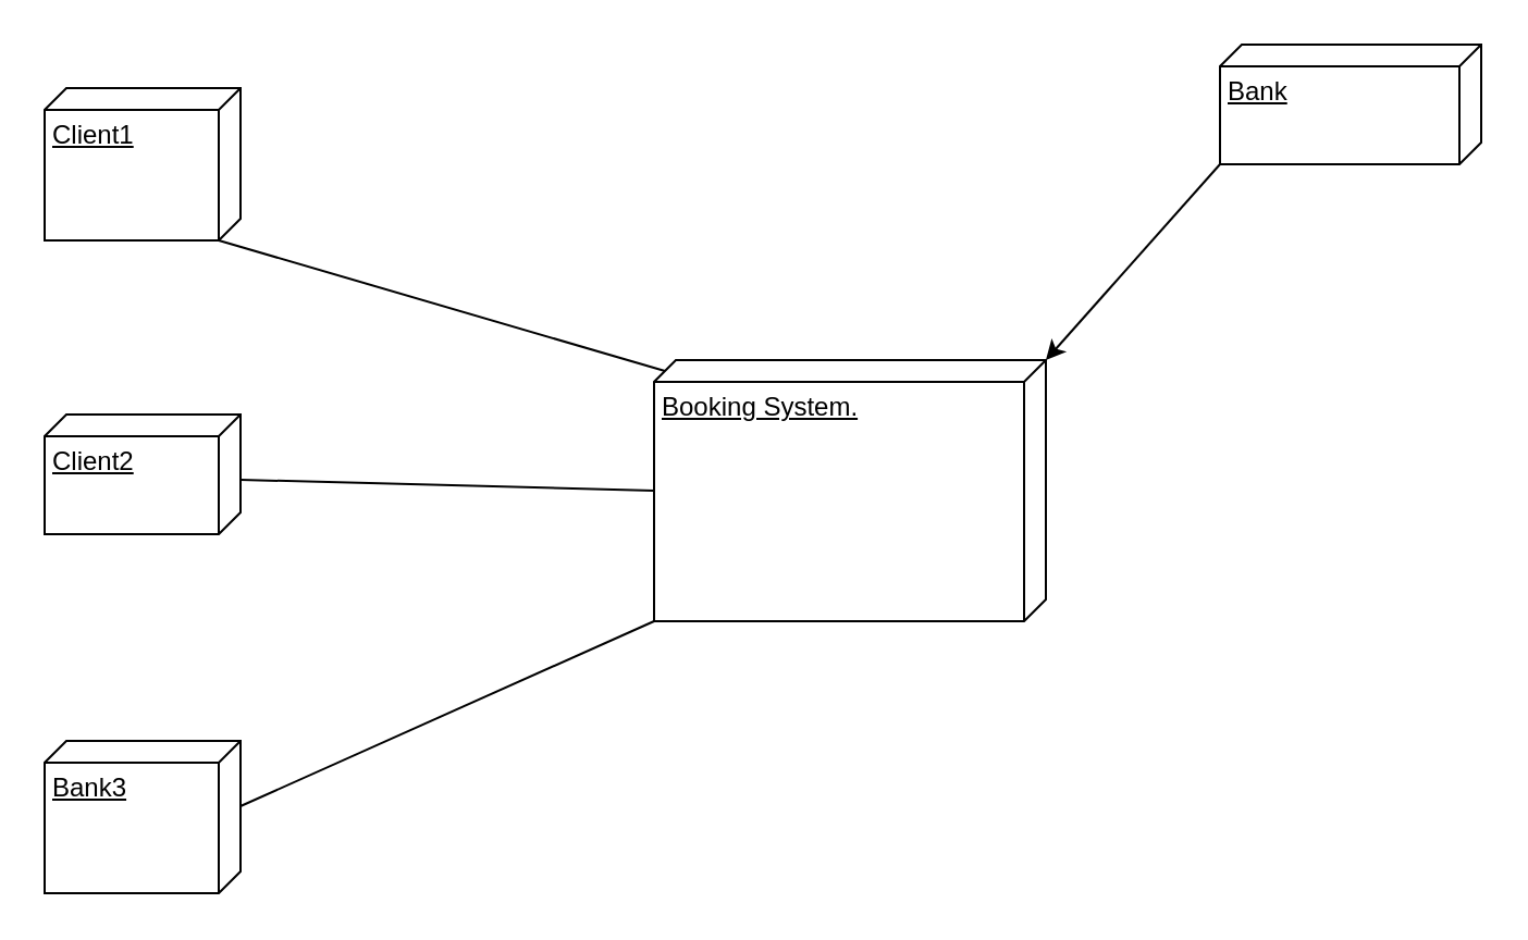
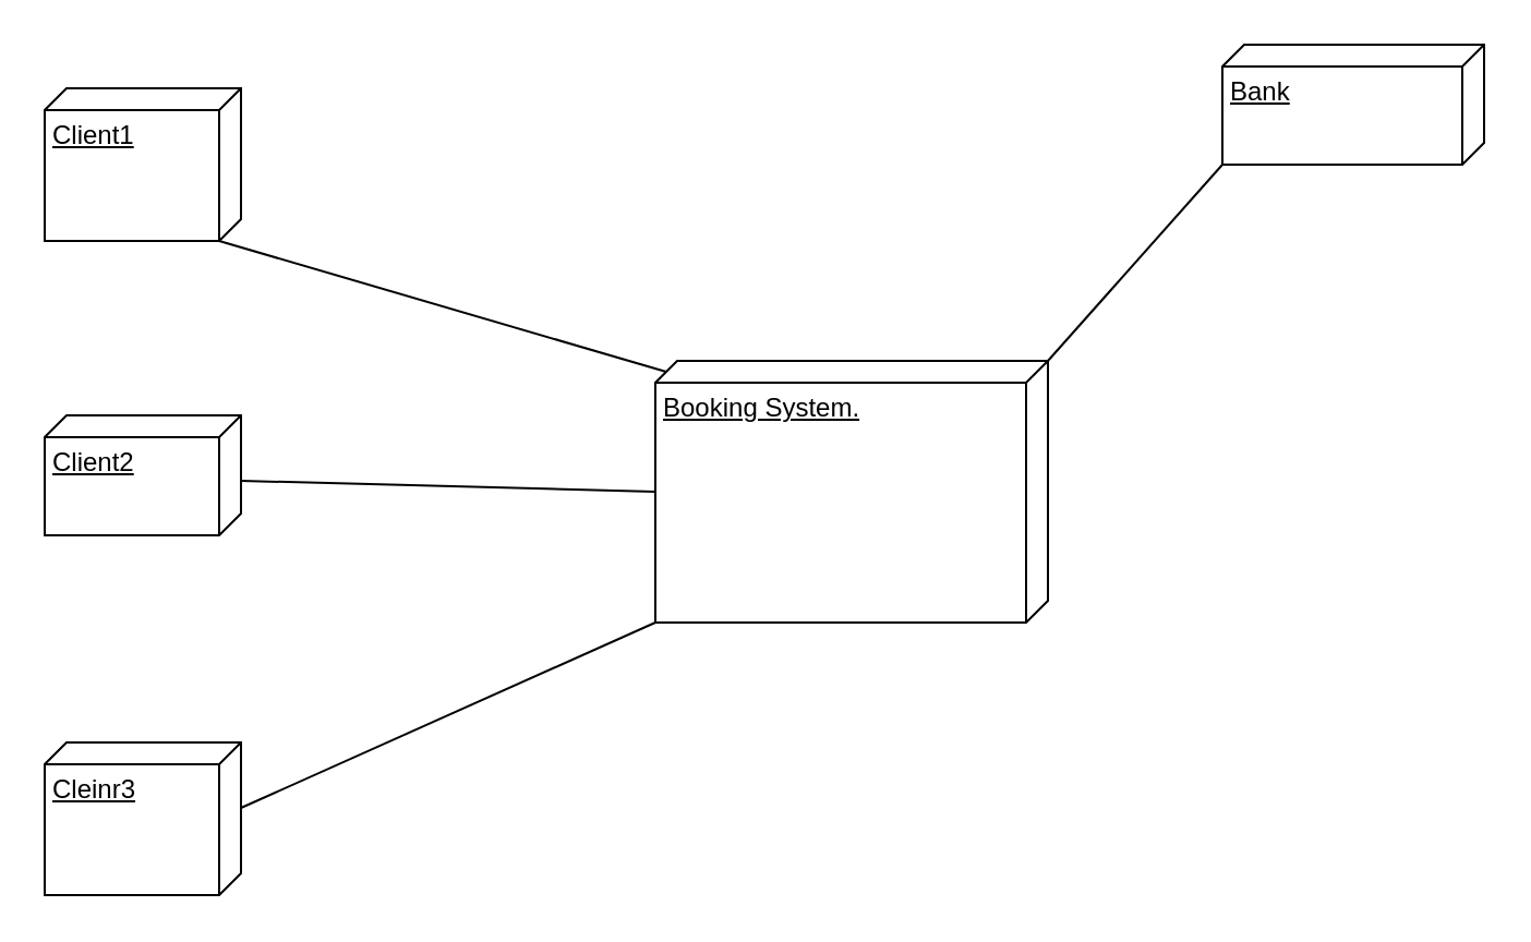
- <mxCell id="10" value="" style="endArrow=classic;html=1;rounded=0;exitX=1;exitY=1;exitDx=0;exitDy=0;exitPerimeter=0;entryX=0;entryY=0;entryDx=0;entryDy=0;entryPerimeter=0;" edge="1" parent="1" source="9" target="5"><mxGeometry width="50" height="50" relative="1" as="geometry"><mxPoint x="130" y="140" as="sourcePoint" /><mxPoint x="335" y="200" as="targetPoint" /></mxGeometry></mxCell>
+ <mxCell id="10" value="" style="endArrow=none;html=1;rounded=0;exitX=1;exitY=1;exitDx=0;exitDy=0;exitPerimeter=0;entryX=0;entryY=0;entryDx=0;entryDy=0;entryPerimeter=0;" edge="1" parent="1" source="9" target="5"><mxGeometry width="50" height="50" relative="1" as="geometry"><mxPoint x="130" y="140" as="sourcePoint" /><mxPoint x="335" y="200" as="targetPoint" /></mxGeometry></mxCell>
- <mxCell id="4" value="Bank3" style="verticalAlign=top;align=left;spacingTop=8;spacingLeft=2;spacingRight=12;shape=cube;size=10;direction=south;fontStyle=4;html=1;" vertex="1" parent="1"><mxGeometry x="20" y="340" width="90" height="70" as="geometry" /></mxCell>
+ <mxCell id="4" value="Cleinr3" style="verticalAlign=top;align=left;spacingTop=8;spacingLeft=2;spacingRight=12;shape=cube;size=10;direction=south;fontStyle=4;html=1;" vertex="1" parent="1"><mxGeometry x="20" y="340" width="90" height="70" as="geometry" /></mxCell>
